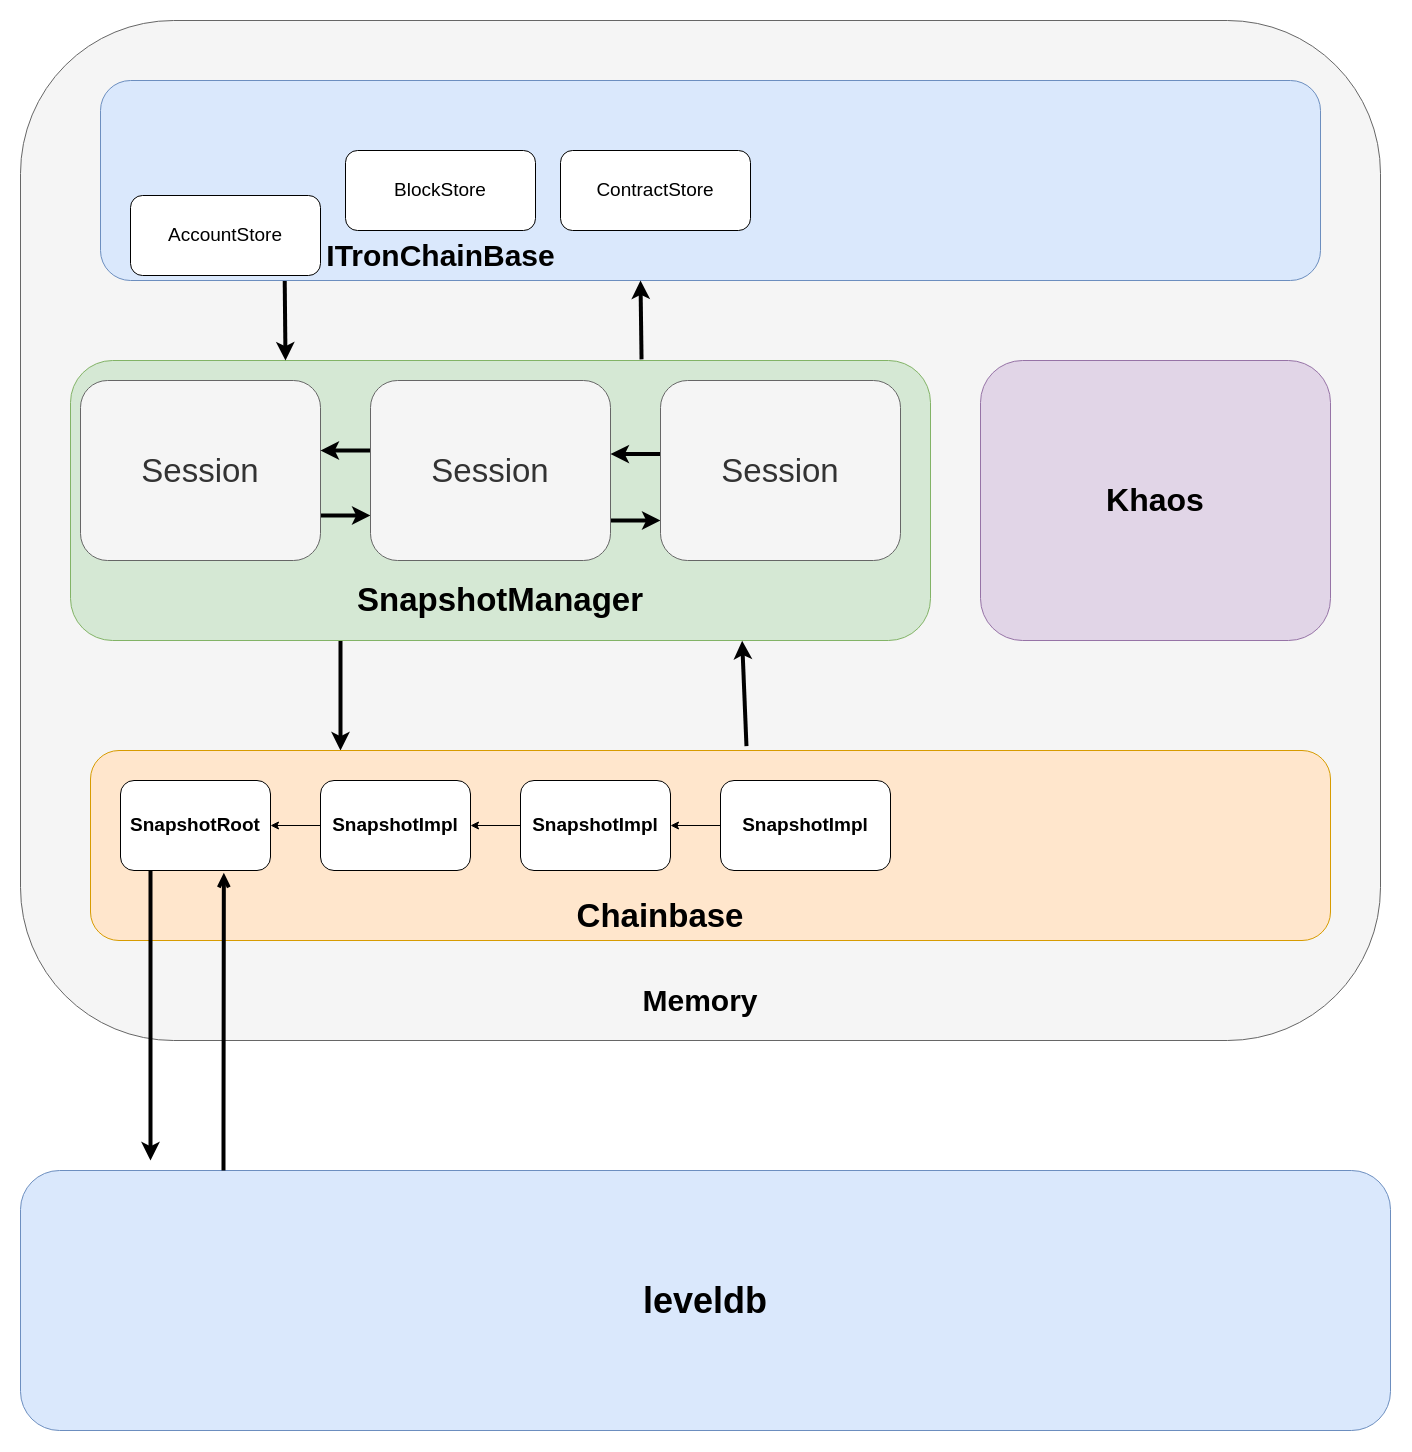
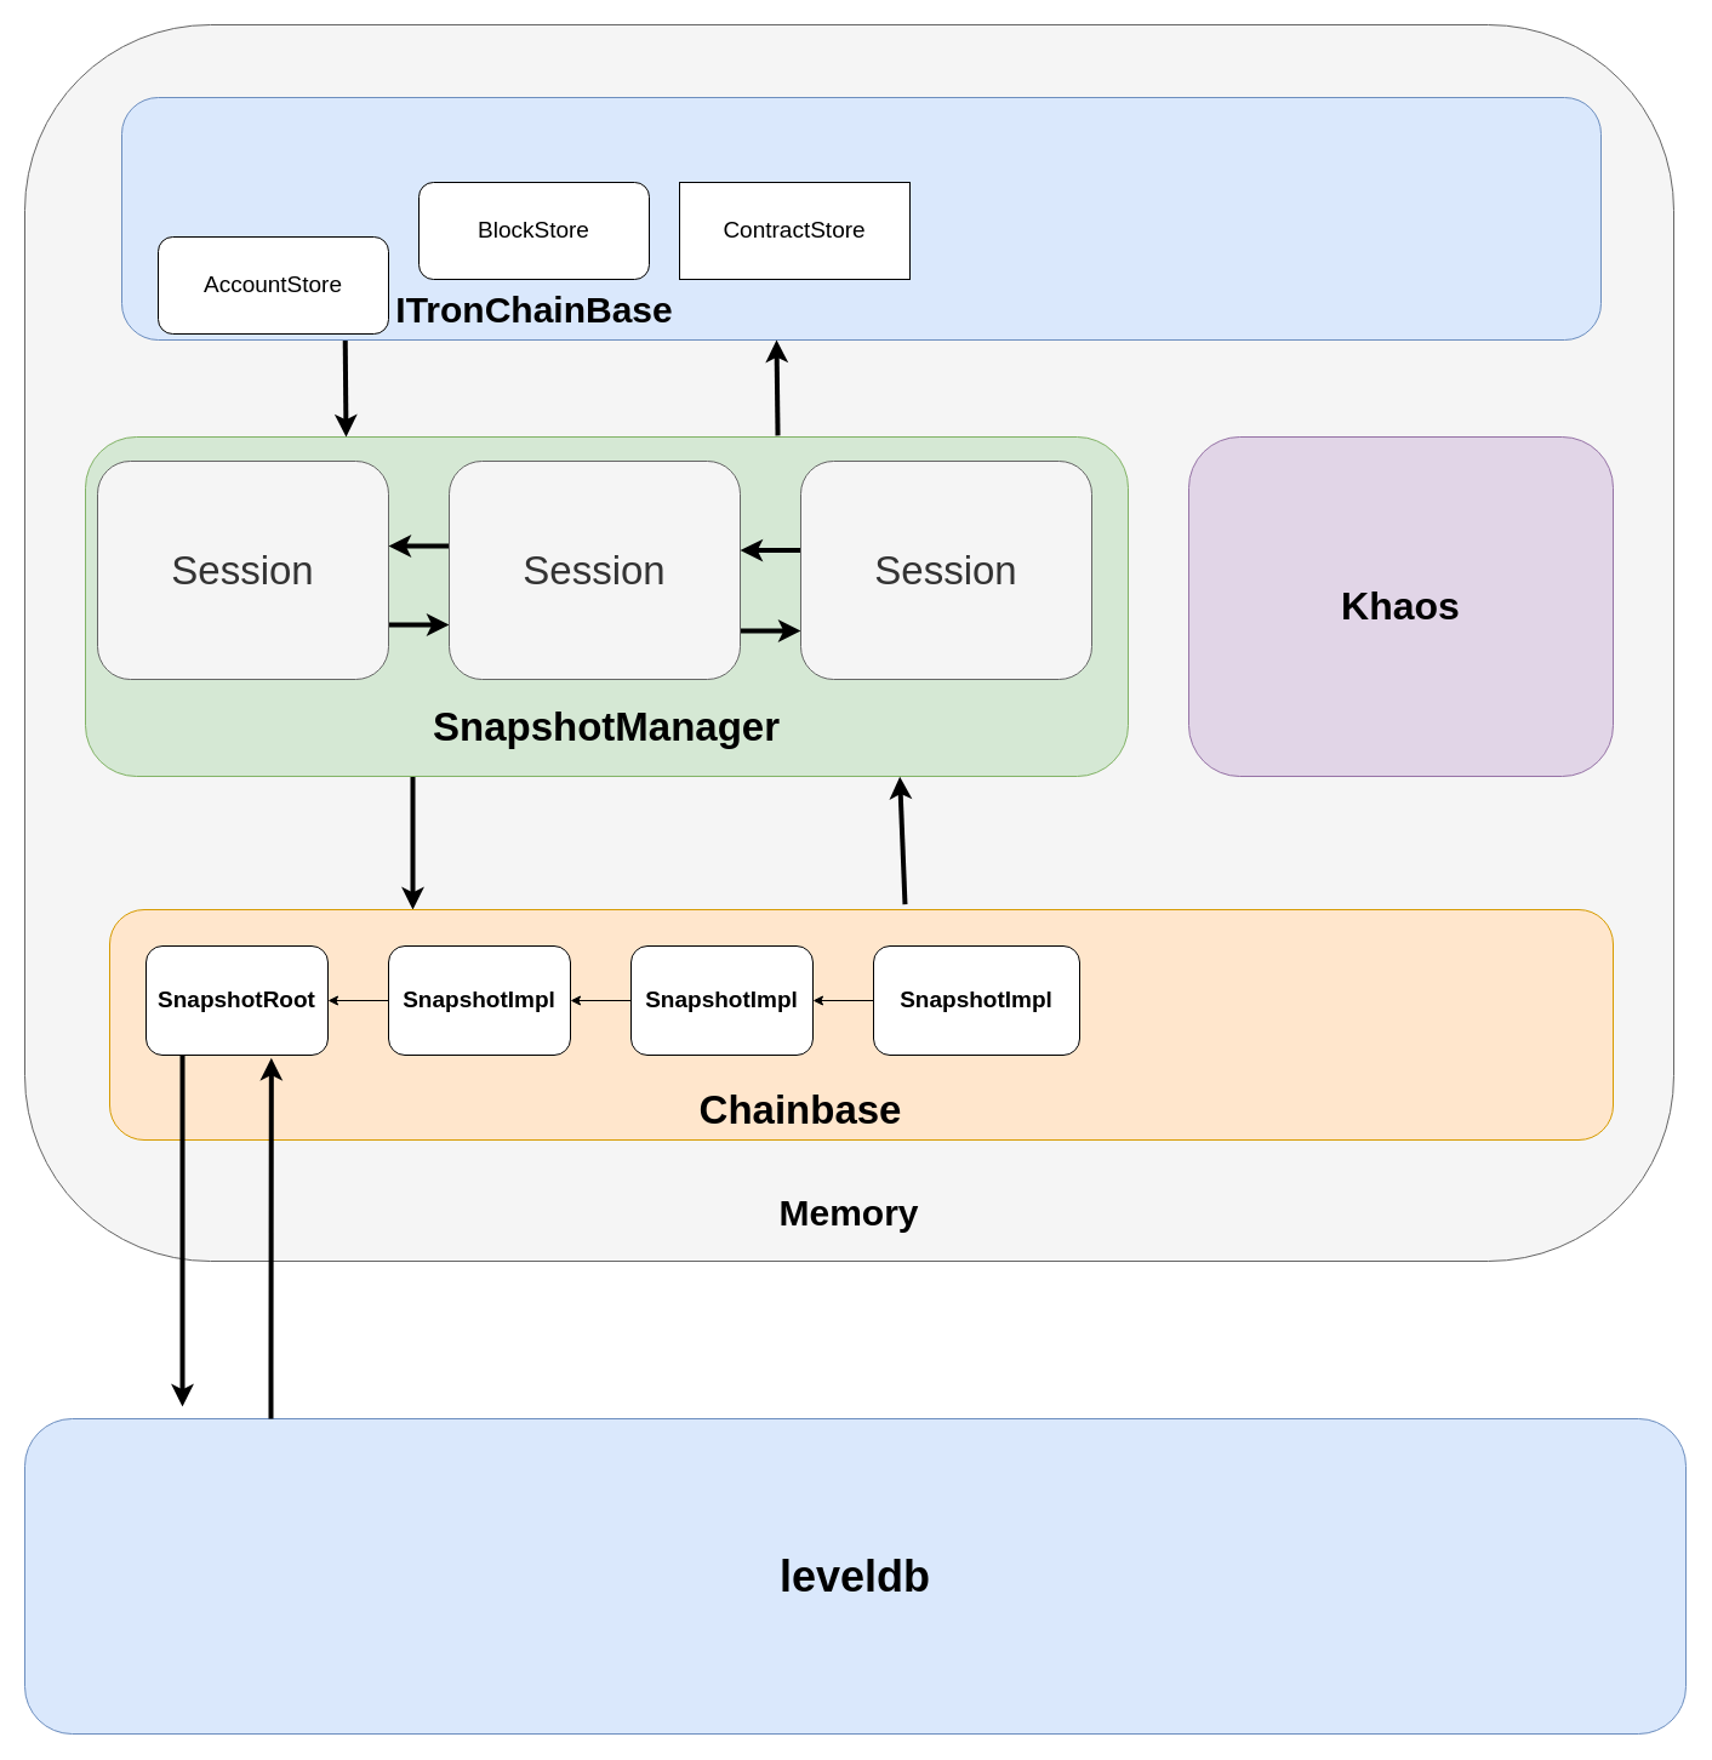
- <mxCell id="22" value="ContractStore" style="rounded=1;whiteSpace=wrap;html=1;fontSize=19;" vertex="1" parent="1"><mxGeometry x="560" y="150" width="190" height="80" as="geometry" /></mxCell>
+ <mxCell id="22" value="ContractStore" style="whiteSpace=wrap;html=1;fontSize=19;rounded=0;" vertex="1" parent="1"><mxGeometry x="560" y="150" width="190" height="80" as="geometry" /></mxCell>
- <mxCell id="7" style="edgeStyle=orthogonalEdgeStyle;rounded=0;orthogonalLoop=1;jettySize=auto;html=1;entryX=0.689;entryY=1.026;entryDx=0;entryDy=0;entryPerimeter=0;fontSize=33;strokeWidth=4;endArrow=open;" edge="1" parent="1" source="3" target="16"><mxGeometry relative="1" as="geometry"><Array as="points"><mxPoint x="223" y="1130" /><mxPoint x="223" y="1130" /></Array></mxGeometry></mxCell>
+ <mxCell id="7" style="edgeStyle=orthogonalEdgeStyle;rounded=0;orthogonalLoop=1;jettySize=auto;html=1;entryX=0.689;entryY=1.026;entryDx=0;entryDy=0;entryPerimeter=0;fontSize=33;strokeWidth=4;" edge="1" parent="1" source="3" target="16"><mxGeometry relative="1" as="geometry"><Array as="points"><mxPoint x="223" y="1130" /><mxPoint x="223" y="1130" /></Array></mxGeometry></mxCell>
